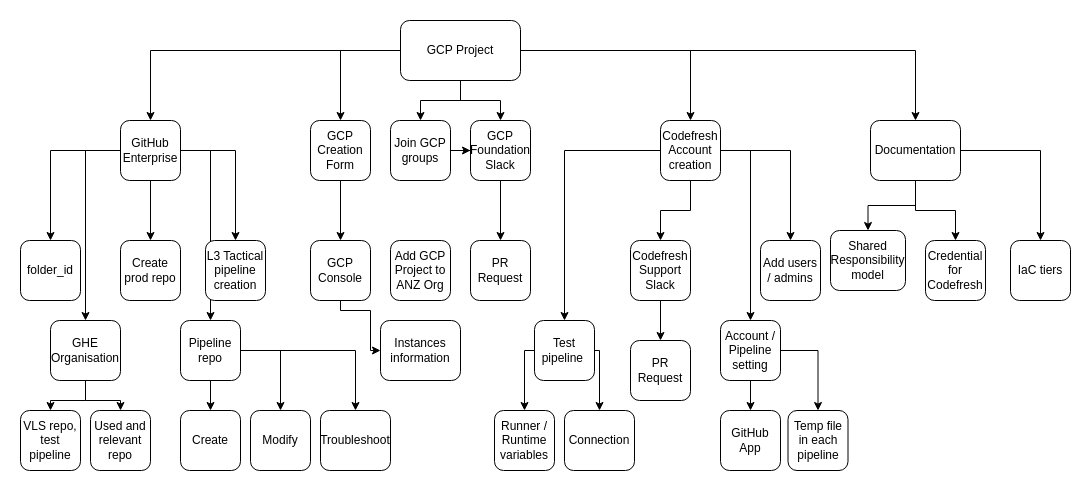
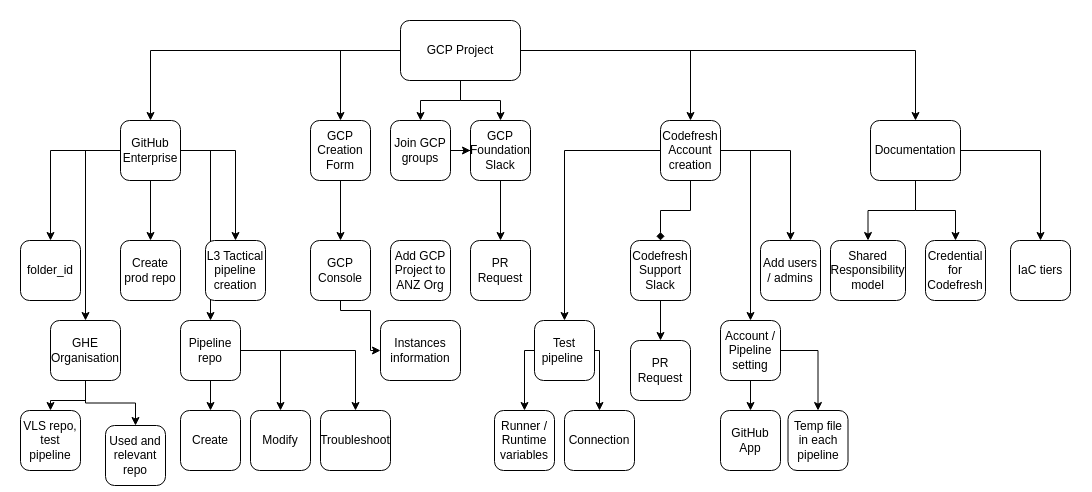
- <mxCell id="17" style="edgeStyle=orthogonalEdgeStyle;rounded=0;orthogonalLoop=1;jettySize=auto;html=1;entryX=0.5;entryY=0;entryDx=0;entryDy=0;" parent="1" source="21" target="39" edge="1"><mxGeometry relative="1" as="geometry" /></mxCell>
+ <mxCell id="17" style="edgeStyle=orthogonalEdgeStyle;rounded=0;orthogonalLoop=1;jettySize=auto;html=1;entryX=0.5;entryY=0;entryDx=0;entryDy=0;endArrow=diamond;" parent="1" source="21" target="39" edge="1"><mxGeometry relative="1" as="geometry" /></mxCell>
- <mxCell id="49" value="Shared Responsibility model" style="rounded=1;whiteSpace=wrap;html=1;" parent="1" vertex="1"><mxGeometry x="830" y="230" width="75" height="60" as="geometry" /></mxCell>
+ <mxCell id="49" value="Shared Responsibility model" style="rounded=1;whiteSpace=wrap;html=1;" parent="1" vertex="1"><mxGeometry x="830" y="240" width="75" height="60" as="geometry" /></mxCell>
- <mxCell id="58" value="Used and relevant repo" style="rounded=1;whiteSpace=wrap;html=1;" parent="1" vertex="1"><mxGeometry x="90" y="410" width="60" height="60" as="geometry" /></mxCell>
+ <mxCell id="58" value="Used and relevant repo" style="rounded=1;whiteSpace=wrap;html=1;" parent="1" vertex="1"><mxGeometry x="105" y="425" width="60" height="60" as="geometry" /></mxCell>
